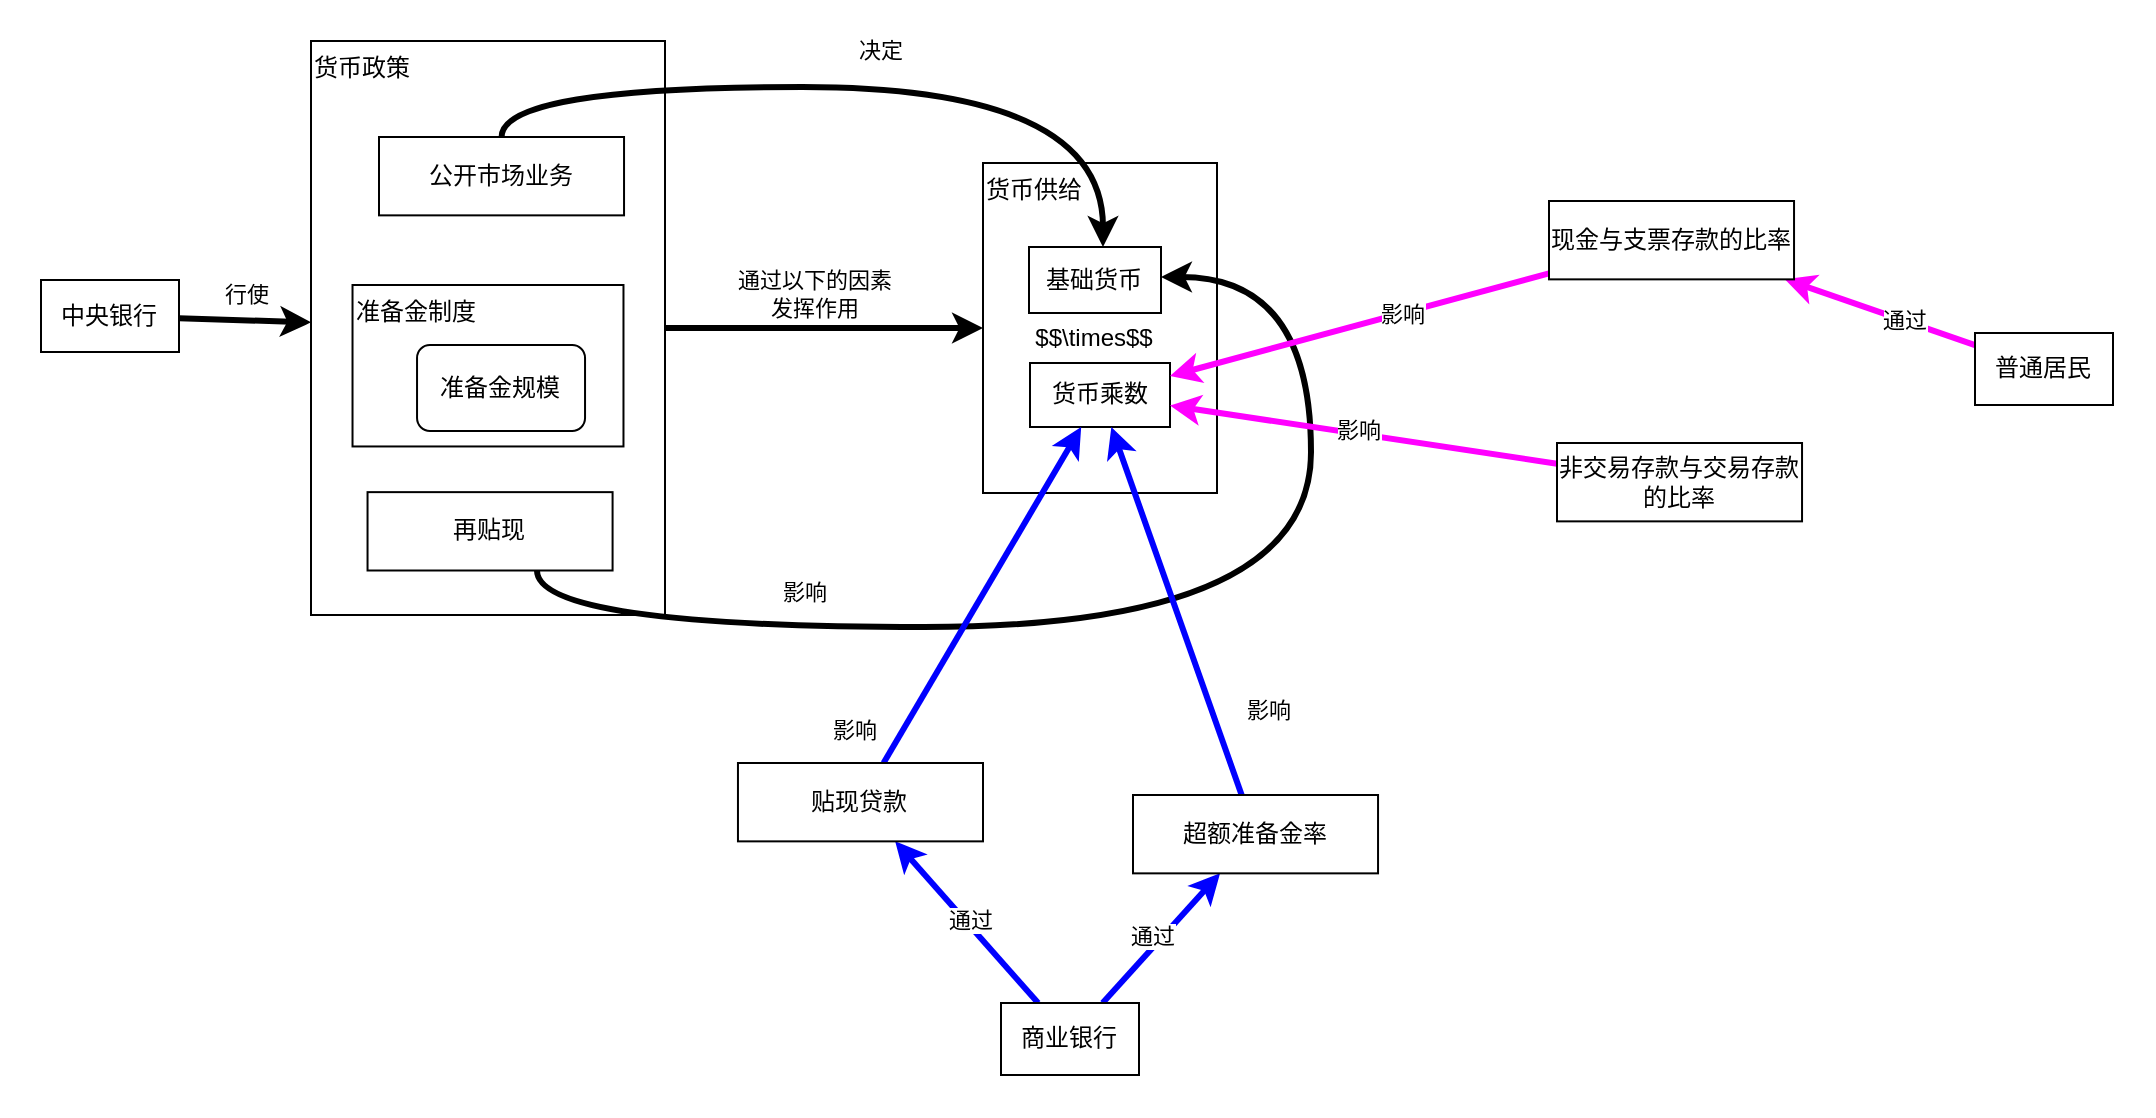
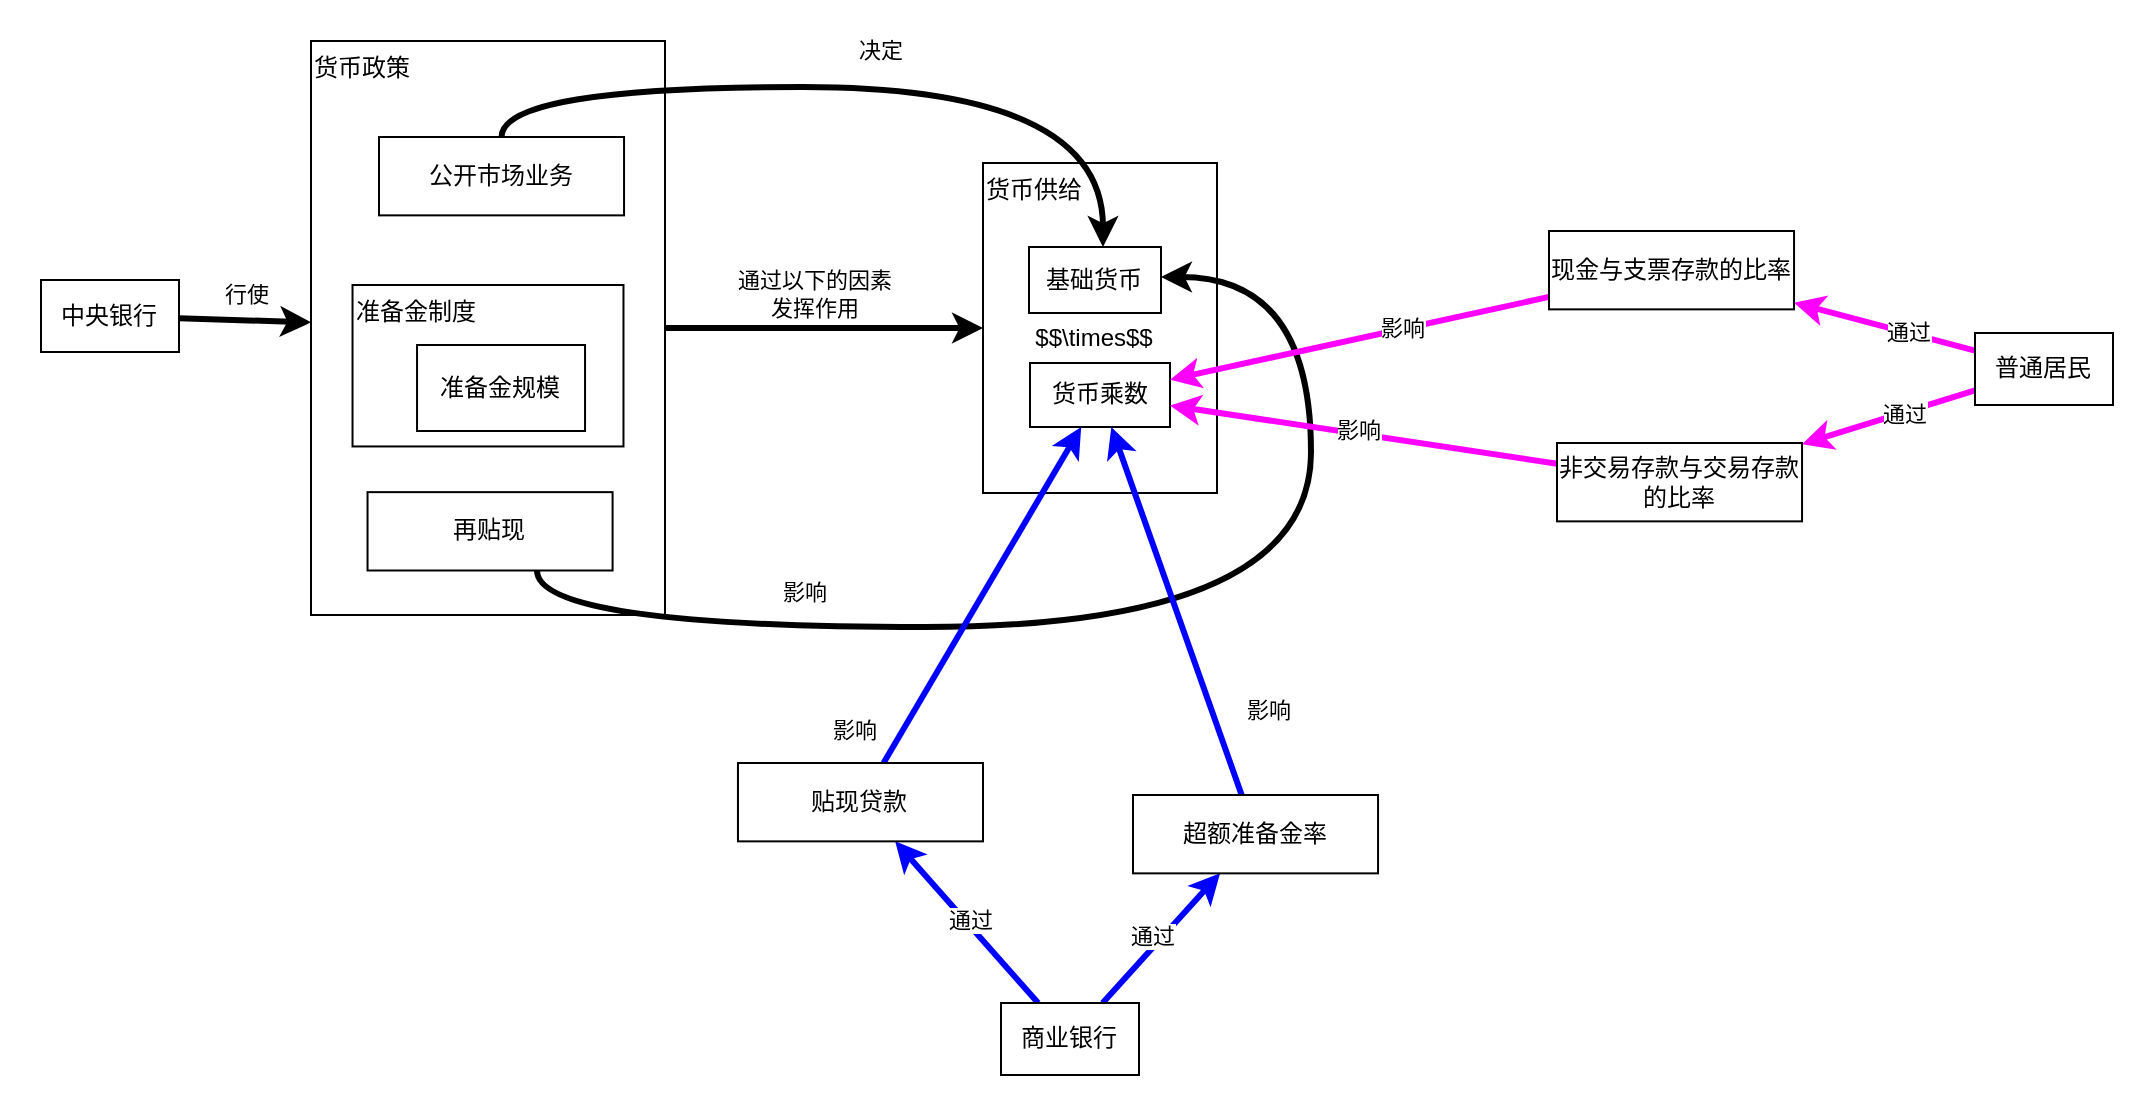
- <mxCell id="40" value="现金与支票存款的比率" style="rounded=0;whiteSpace=wrap;html=1;" vertex="1" parent="1"><mxGeometry x="774.004" y="100.001" width="122.521" height="39.178" as="geometry" /></mxCell>
+ <mxCell id="40" value="现金与支票存款的比率" style="rounded=0;whiteSpace=wrap;html=1;" vertex="1" parent="1"><mxGeometry x="774.004" y="115.001" width="122.521" height="39.178" as="geometry" /></mxCell>
- <mxCell id="13" value="准备金规模" style="whiteSpace=wrap;html=1;align=center;rounded=1;" vertex="1" parent="11"><mxGeometry x="32.26" y="29.997" width="84" height="43" as="geometry" /></mxCell>
+ <mxCell id="13" value="准备金规模" style="rounded=0;whiteSpace=wrap;html=1;align=center;" vertex="1" parent="11"><mxGeometry x="32.26" y="29.997" width="84" height="43" as="geometry" /></mxCell>
+ <mxCell id="35" style="edgeStyle=none;rounded=0;orthogonalLoop=1;jettySize=auto;html=1;strokeWidth=3;strokeColor=#FF00FF;" edge="1" parent="1" source="37" target="43"><mxGeometry relative="1" as="geometry" /></mxCell>
+ <mxCell id="36" value="通过" style="edgeLabel;html=1;align=center;verticalAlign=middle;resizable=0;points=[];" vertex="1" connectable="0" parent="35"><mxGeometry x="-0.174" y="1" relative="1" as="geometry"><mxPoint as="offset" /></mxGeometry></mxCell>
